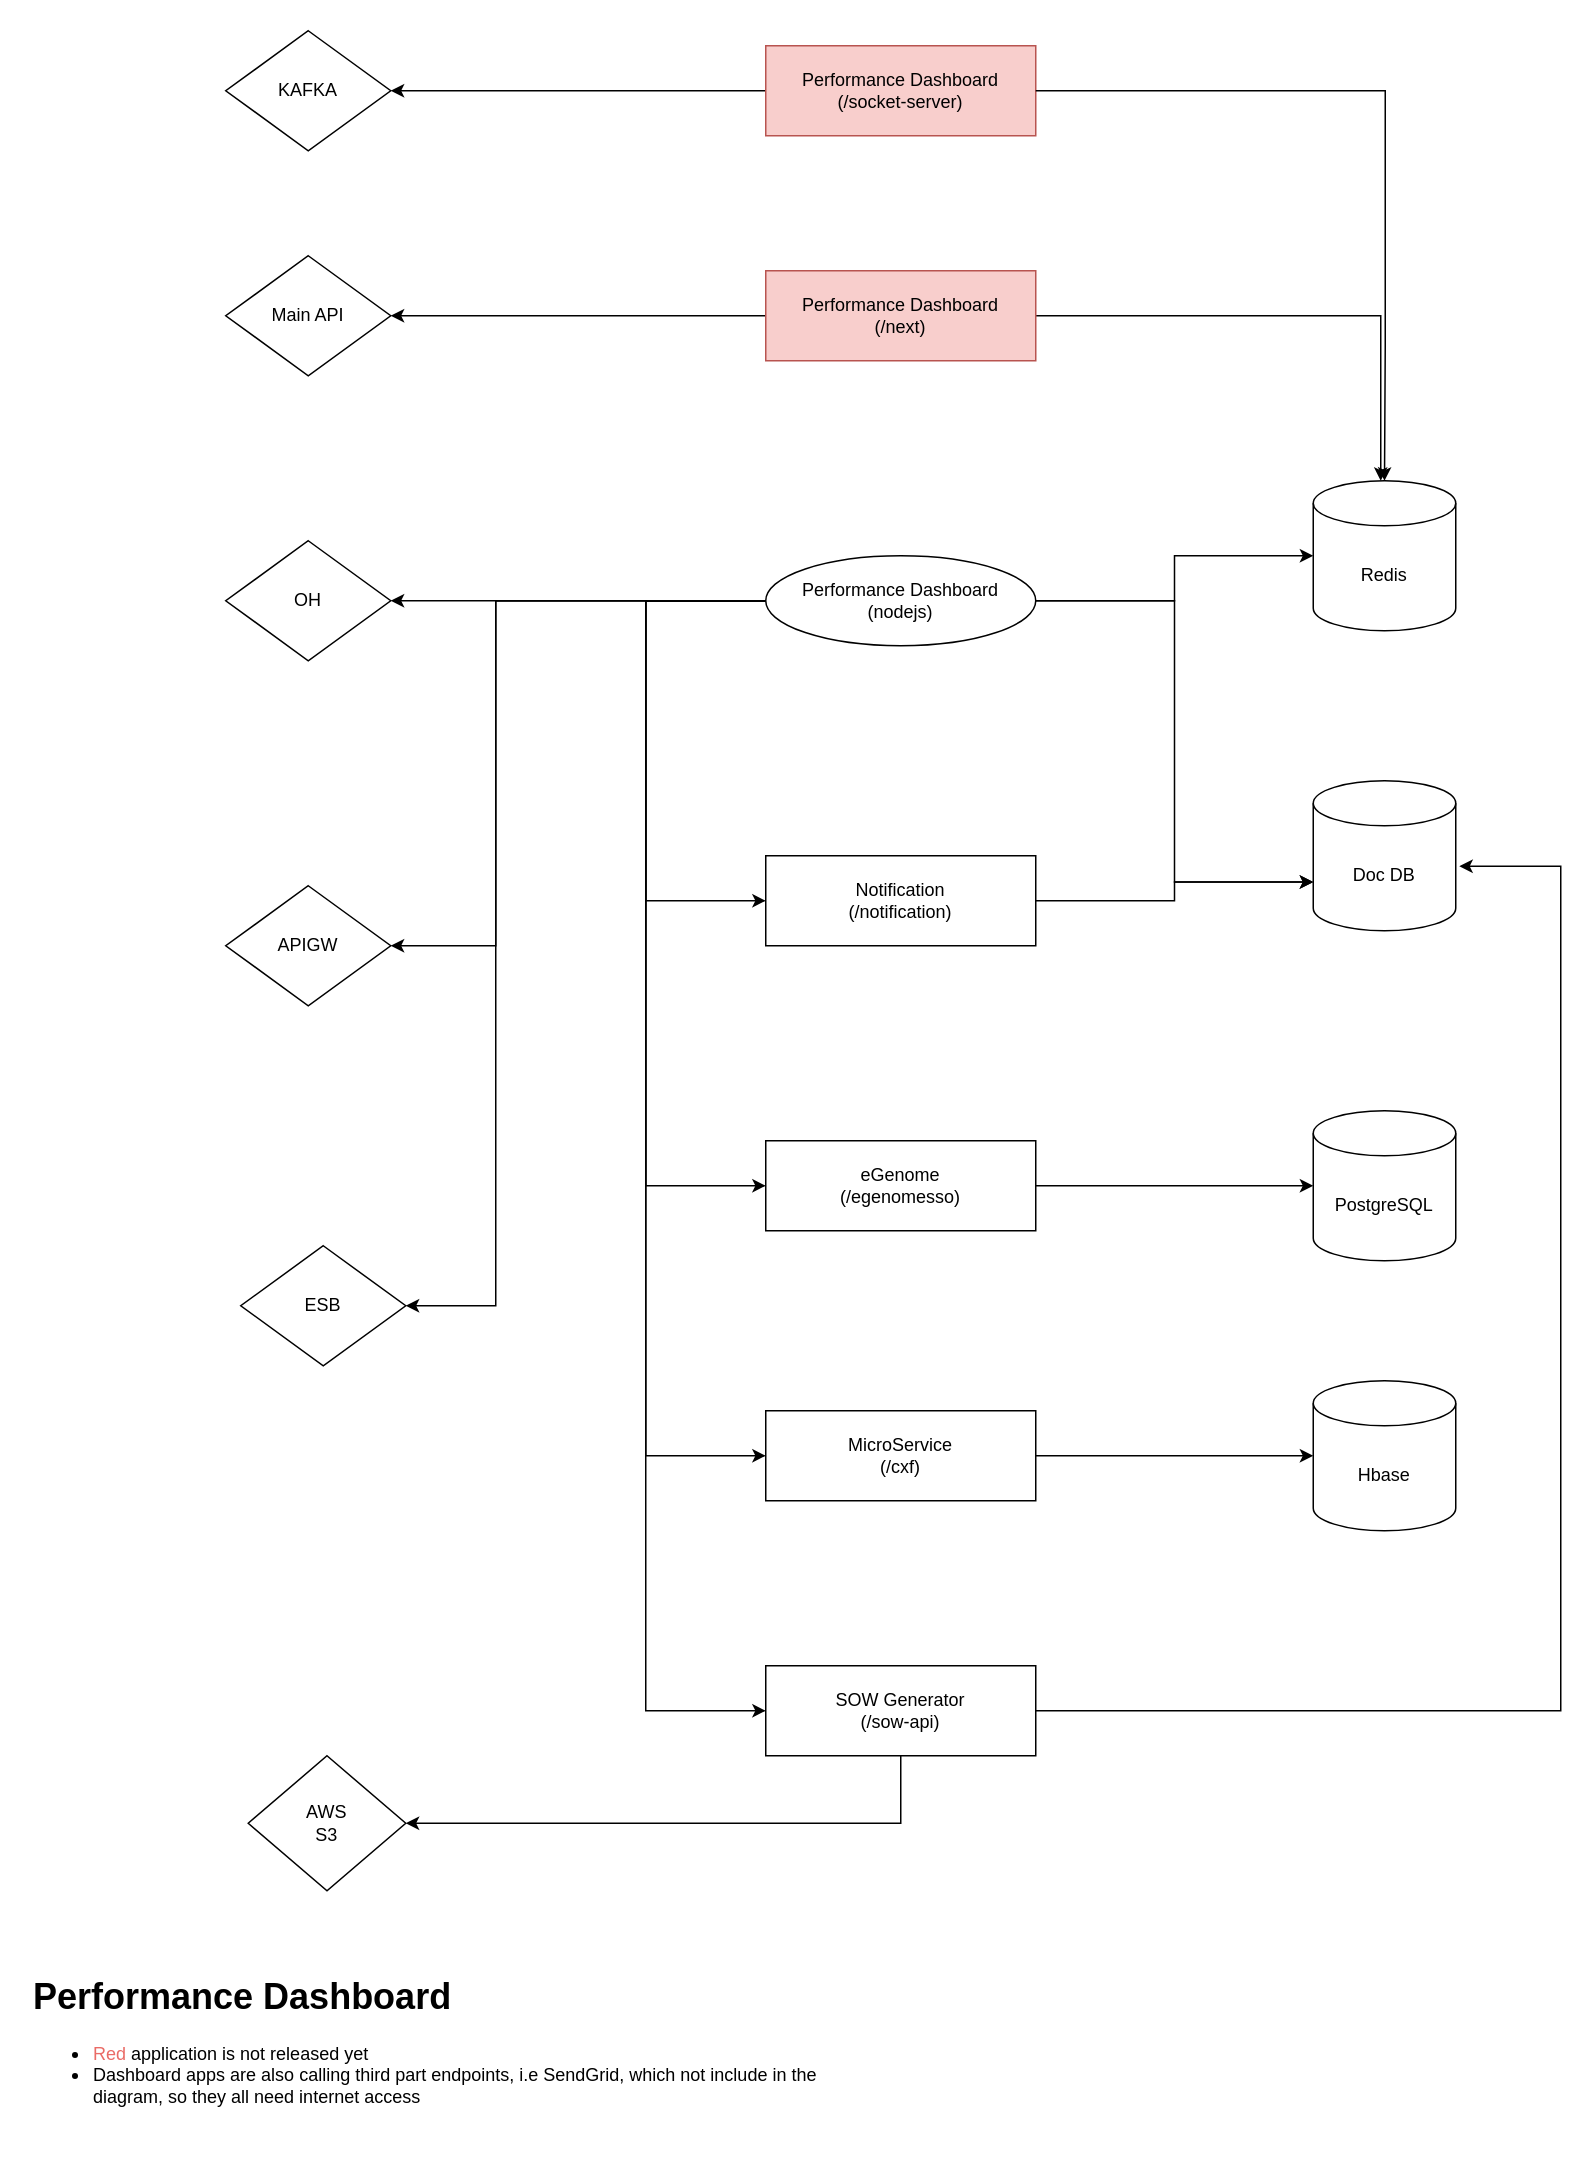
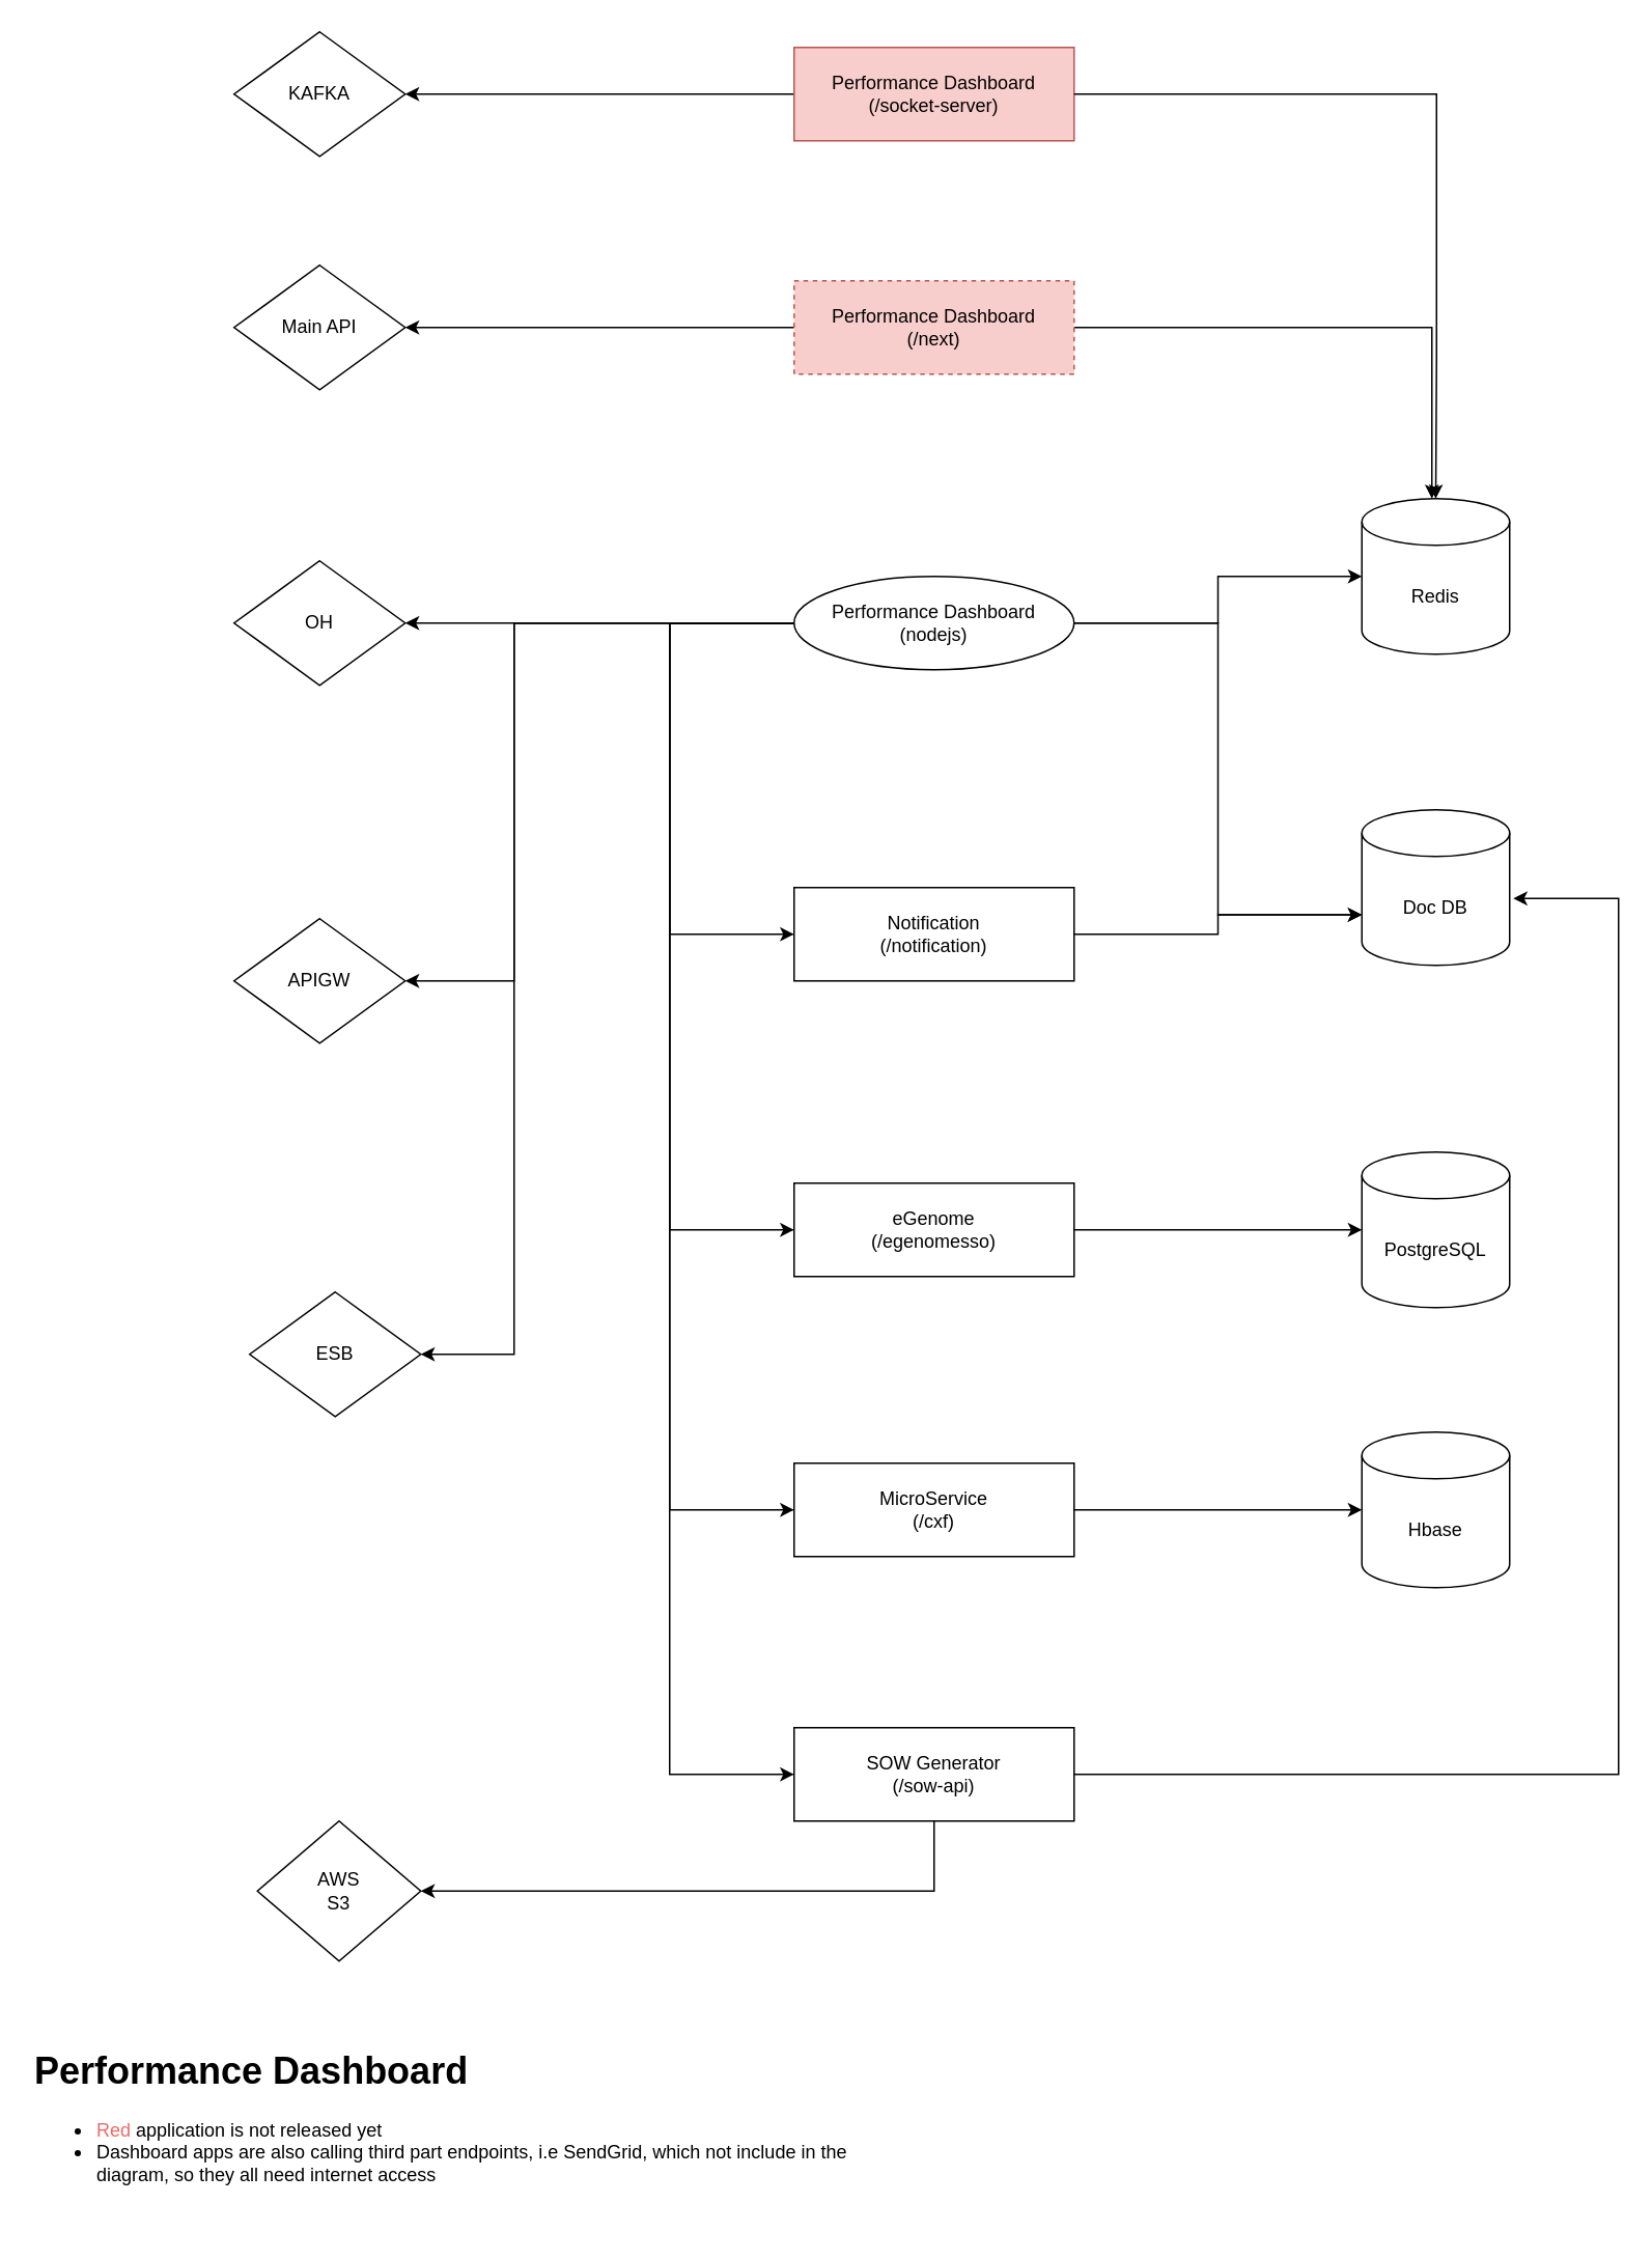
- <mxCell id="26" value="Performance Dashboard&lt;div&gt;(/next)&lt;/div&gt;" style="rounded=0;whiteSpace=wrap;html=1;fillColor=#f8cecc;strokeColor=#b85450;" vertex="1" parent="1"><mxGeometry x="510" y="180" width="180" height="60" as="geometry" /></mxCell>
+ <mxCell id="26" value="Performance Dashboard&lt;div&gt;(/next)&lt;/div&gt;" style="rounded=0;whiteSpace=wrap;html=1;fillColor=#f8cecc;strokeColor=#b85450;dashed=1;" vertex="1" parent="1"><mxGeometry x="510" y="180" width="180" height="60" as="geometry" /></mxCell>
